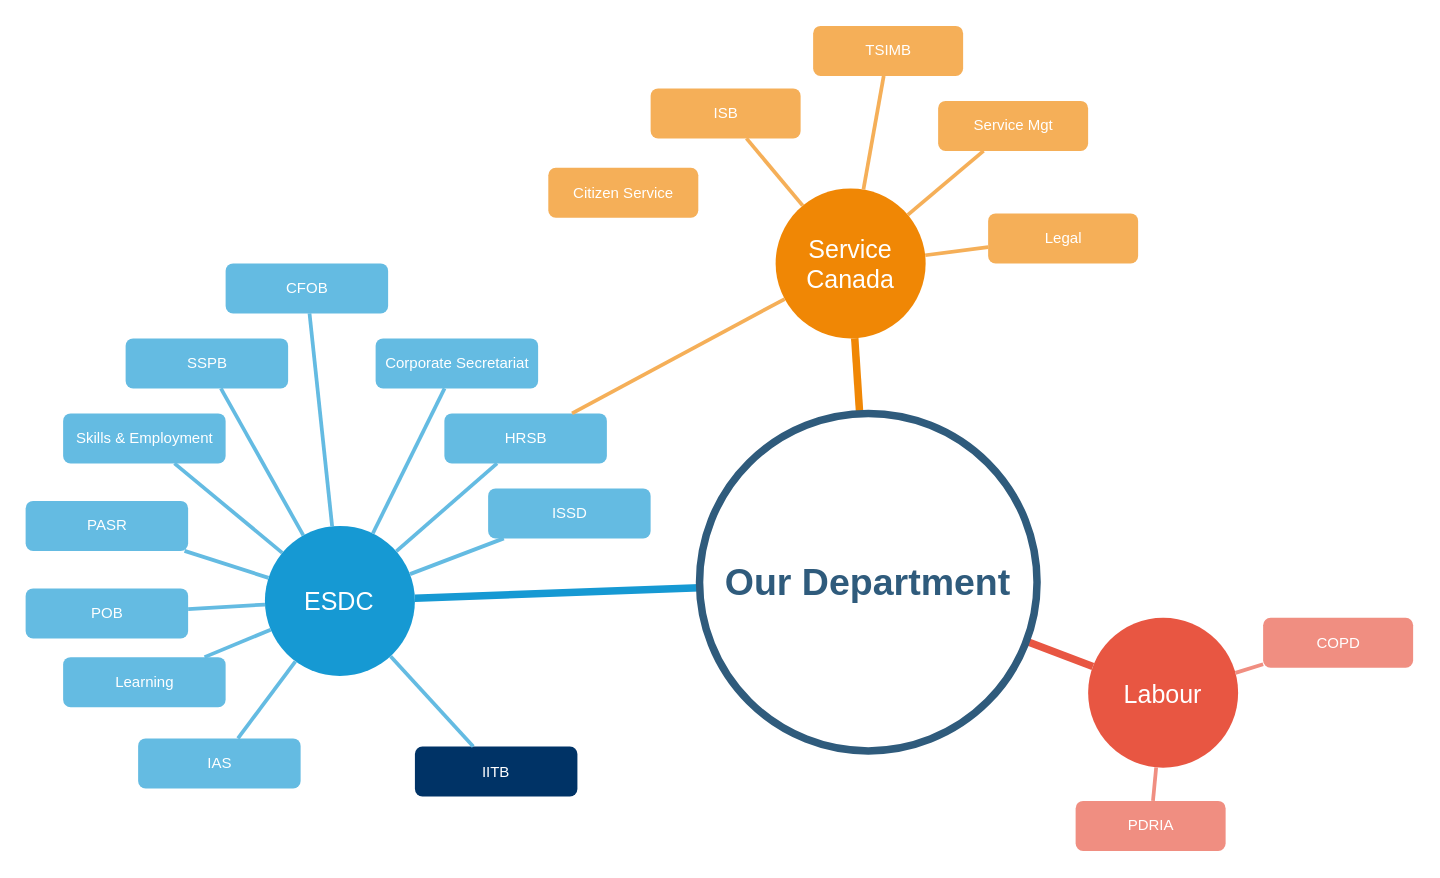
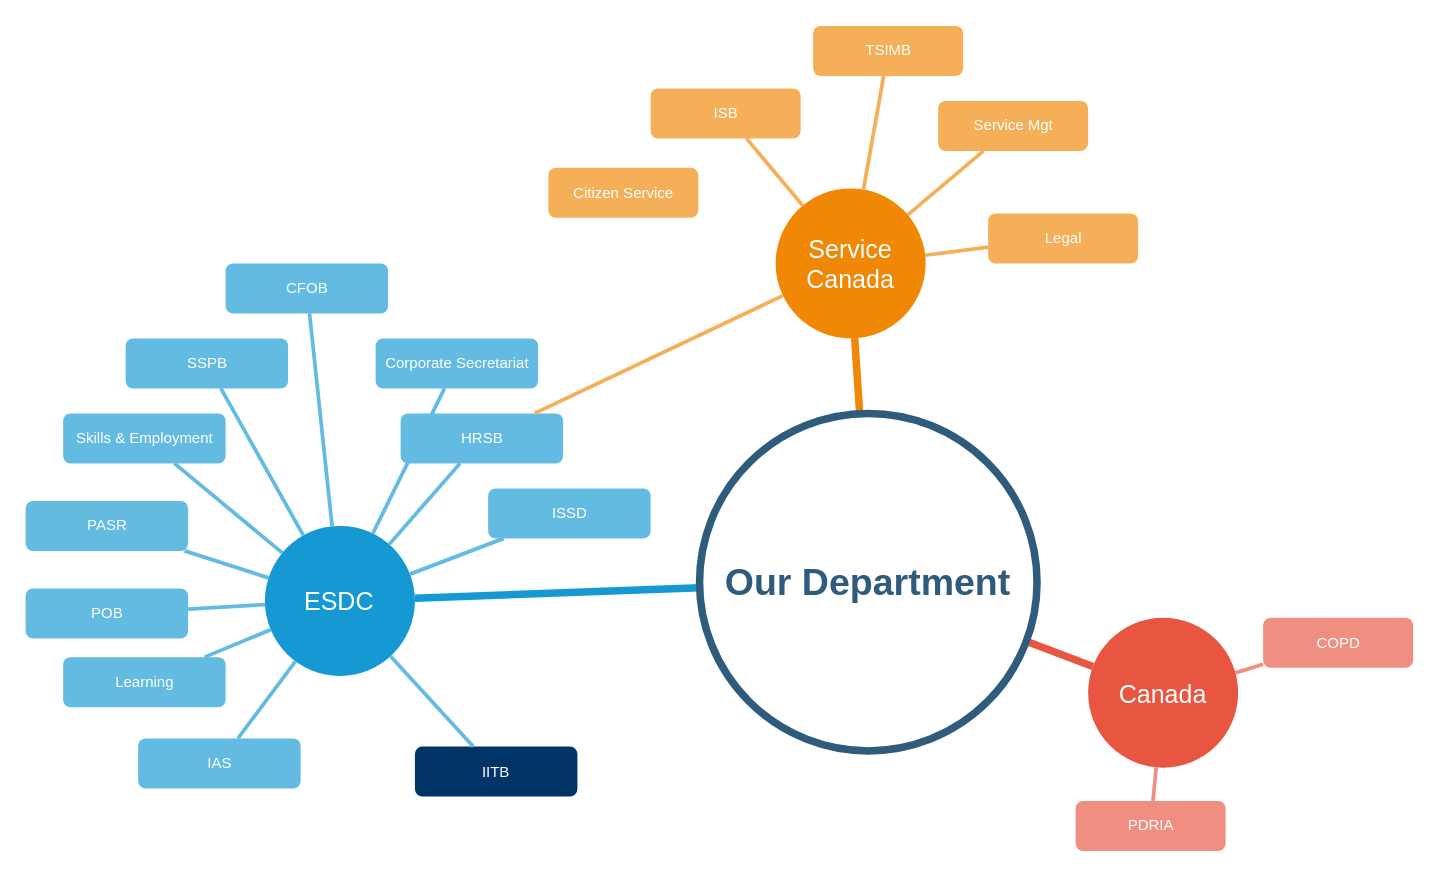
- <mxCell id="16" value="HRSB" style="rounded=1;fillColor=#64BBE2;strokeColor=none;strokeWidth=3;shadow=0;html=1;fontColor=#FFFFFF;" parent="1" vertex="1"><mxGeometry x="355" y="330" width="130" height="40" as="geometry" /></mxCell>
+ <mxCell id="16" value="HRSB" style="rounded=1;fillColor=#64BBE2;strokeColor=none;strokeWidth=3;shadow=0;html=1;fontColor=#FFFFFF;" parent="1" vertex="1"><mxGeometry x="320" y="330" width="130" height="40" as="geometry" /></mxCell>
- <mxCell id="4" value="Labour" style="ellipse;whiteSpace=wrap;html=1;shadow=0;fontFamily=Helvetica;fontSize=20;fontColor=#FFFFFF;align=center;strokeWidth=3;fillColor=#E85642;strokeColor=none;" parent="1" vertex="1"><mxGeometry x="870" y="493.5" width="120" height="120" as="geometry" /></mxCell>
+ <mxCell id="4" value="Canada" style="ellipse;whiteSpace=wrap;html=1;shadow=0;fontFamily=Helvetica;fontSize=20;fontColor=#FFFFFF;align=center;strokeWidth=3;fillColor=#E85642;strokeColor=none;" parent="1" vertex="1"><mxGeometry x="870" y="493.5" width="120" height="120" as="geometry" /></mxCell>
